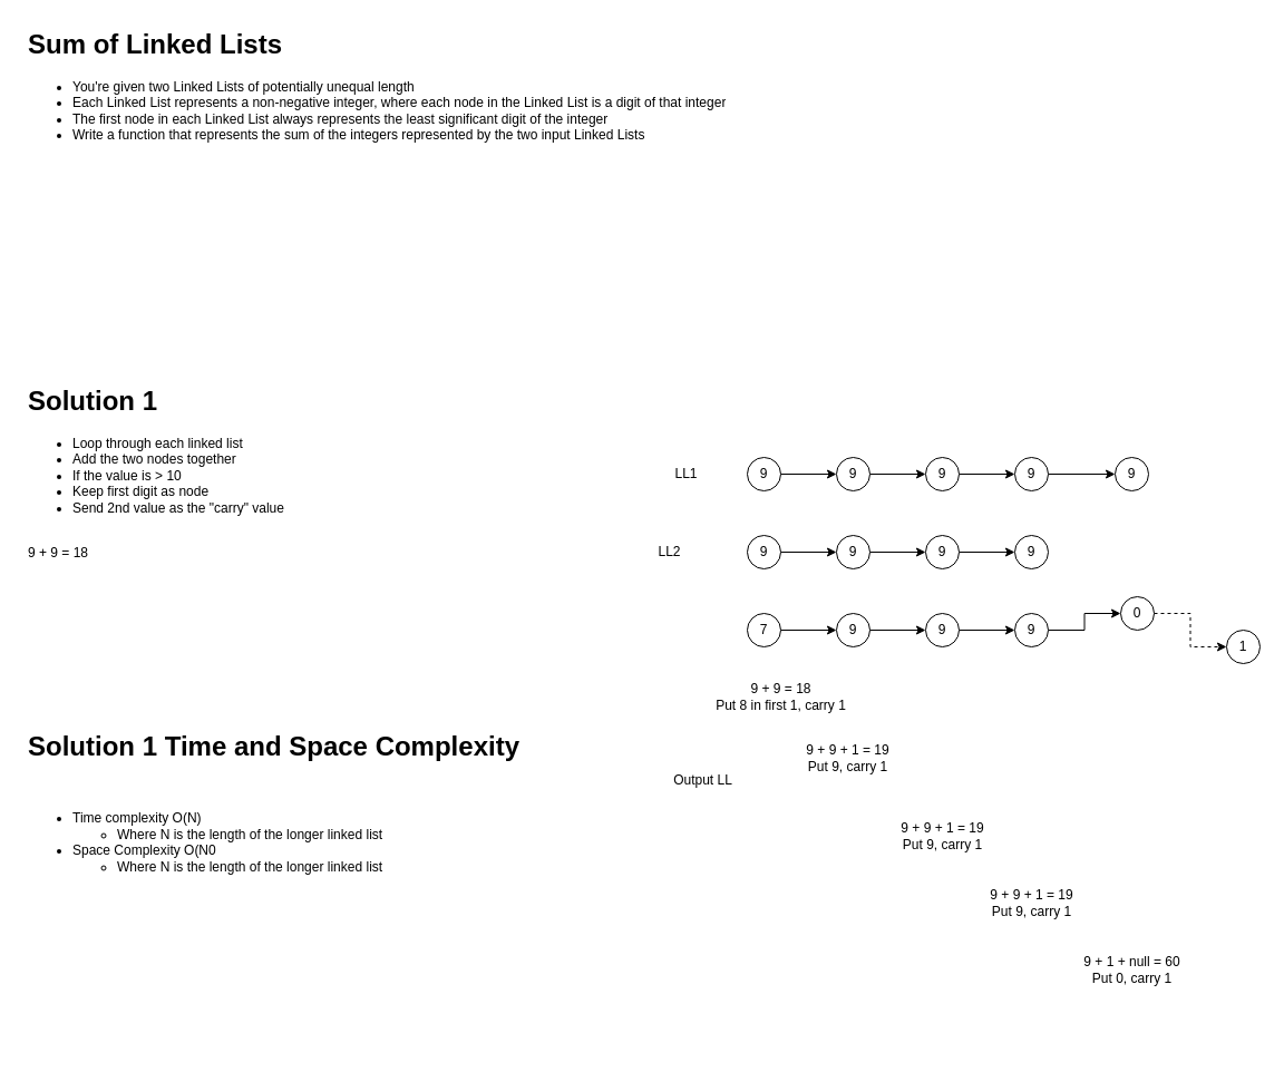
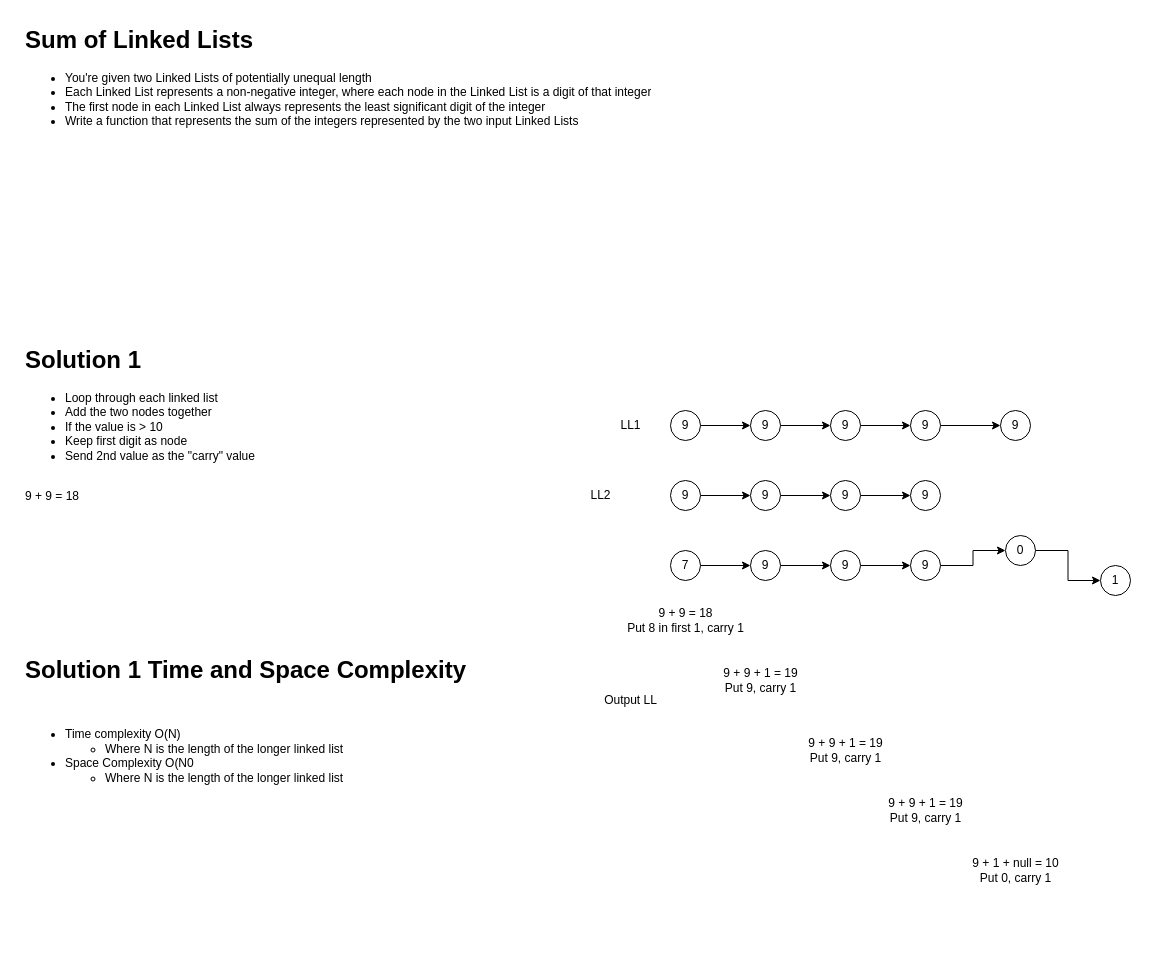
- <mxCell id="31" value="LL1" style="text;html=1;align=center;verticalAlign=middle;resizable=0;points=[];autosize=1;strokeColor=none;fillColor=none;" vertex="1" parent="1"><mxGeometry x="595" y="410" width="40" height="30" as="geometry" /></mxCell>
+ <mxCell id="31" value="LL1" style="text;html=1;align=center;verticalAlign=middle;resizable=0;points=[];autosize=1;strokeColor=none;fillColor=none;" vertex="1" parent="1"><mxGeometry x="610" y="410" width="40" height="30" as="geometry" /></mxCell>
- <mxCell id="29" value="" style="edgeStyle=orthogonalEdgeStyle;rounded=0;orthogonalLoop=1;jettySize=auto;html=1;dashed=1;" edge="1" parent="1" source="30" target="39"><mxGeometry relative="1" as="geometry" /></mxCell>
+ <mxCell id="29" value="" style="edgeStyle=orthogonalEdgeStyle;rounded=0;orthogonalLoop=1;jettySize=auto;html=1;" edge="1" parent="1" source="30" target="39"><mxGeometry relative="1" as="geometry" /></mxCell>
- <mxCell id="34" value="9 + 9 = 18&lt;br&gt;Put 8 in first 1, carry 1" style="text;html=1;align=center;verticalAlign=middle;resizable=0;points=[];autosize=1;strokeColor=none;fillColor=none;" vertex="1" parent="1"><mxGeometry x="630" y="605" width="140" height="40" as="geometry" /></mxCell>
+ <mxCell id="34" value="9 + 9 = 18&lt;br&gt;Put 8 in first 1, carry 1" style="text;html=1;align=center;verticalAlign=middle;resizable=0;points=[];autosize=1;strokeColor=none;fillColor=none;" vertex="1" parent="1"><mxGeometry x="615" y="600" width="140" height="40" as="geometry" /></mxCell>
- <mxCell id="38" value="9 + 1 + null = 60&lt;br&gt;Put 0, carry 1" style="text;html=1;align=center;verticalAlign=middle;resizable=0;points=[];autosize=1;strokeColor=none;fillColor=none;" vertex="1" parent="1"><mxGeometry x="960" y="850" width="110" height="40" as="geometry" /></mxCell>
+ <mxCell id="38" value="9 + 1 + null = 10&lt;br&gt;Put 0, carry 1" style="text;html=1;align=center;verticalAlign=middle;resizable=0;points=[];autosize=1;strokeColor=none;fillColor=none;" vertex="1" parent="1"><mxGeometry x="960" y="850" width="110" height="40" as="geometry" /></mxCell>
